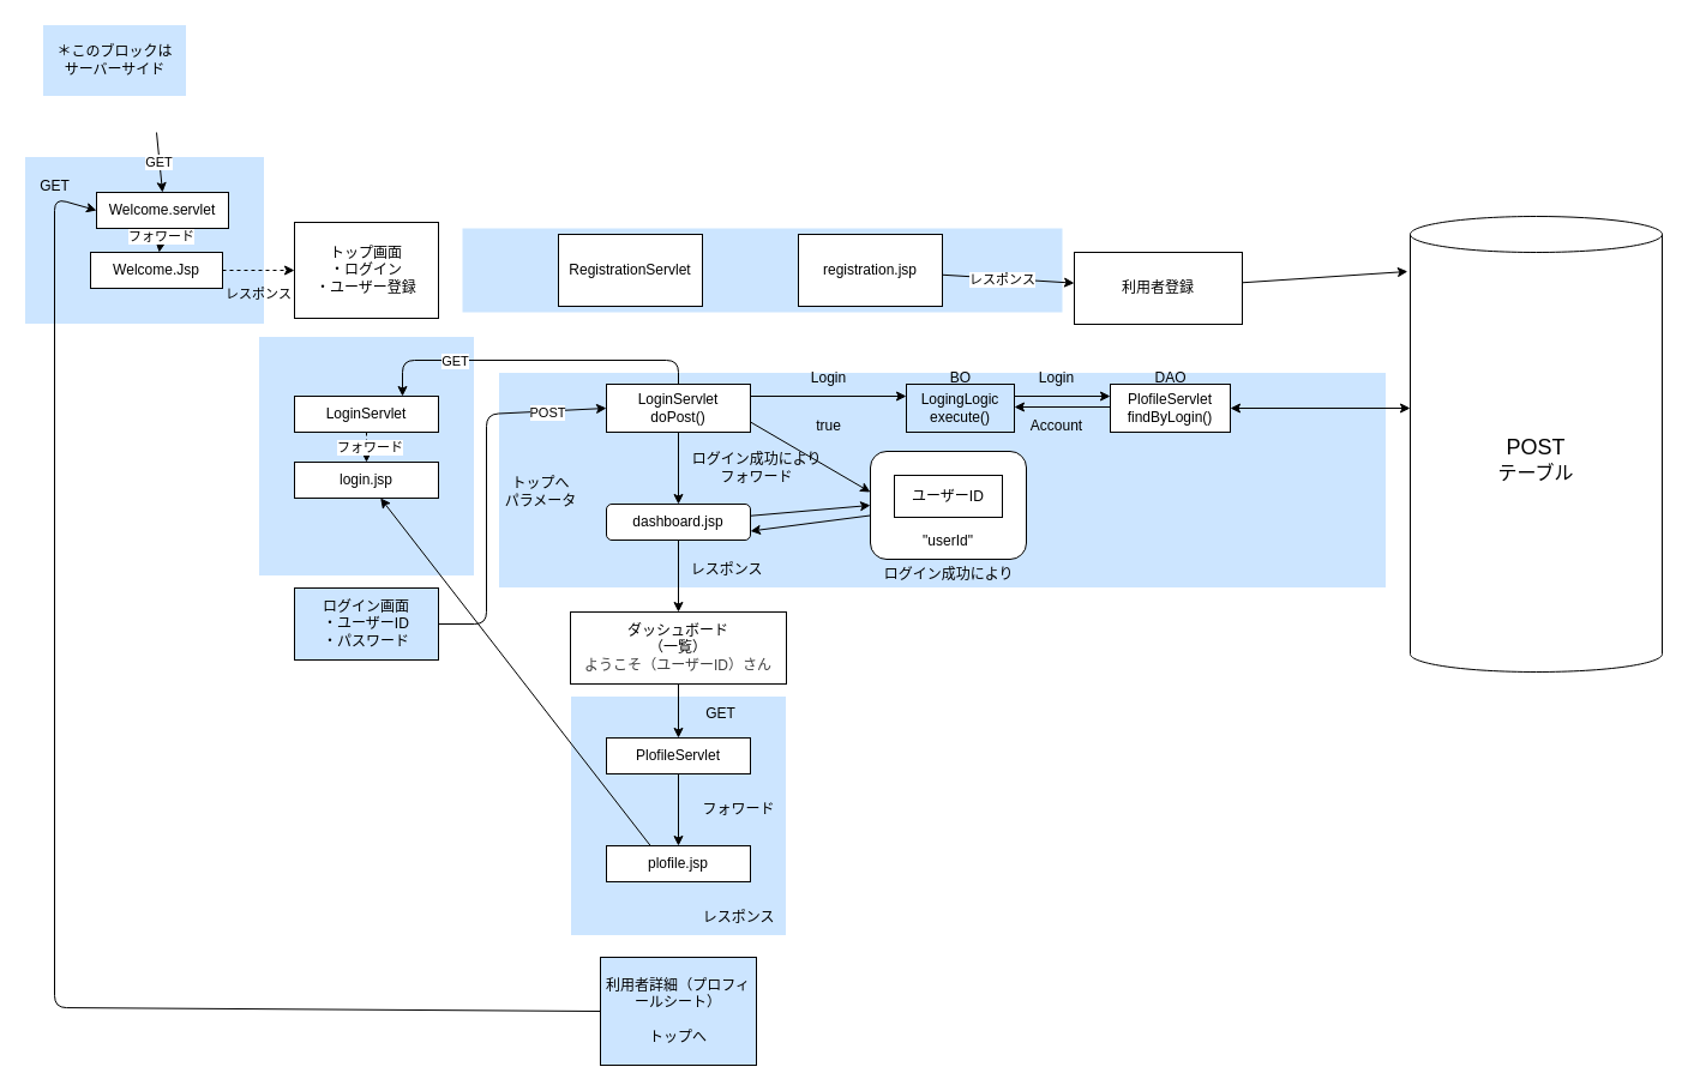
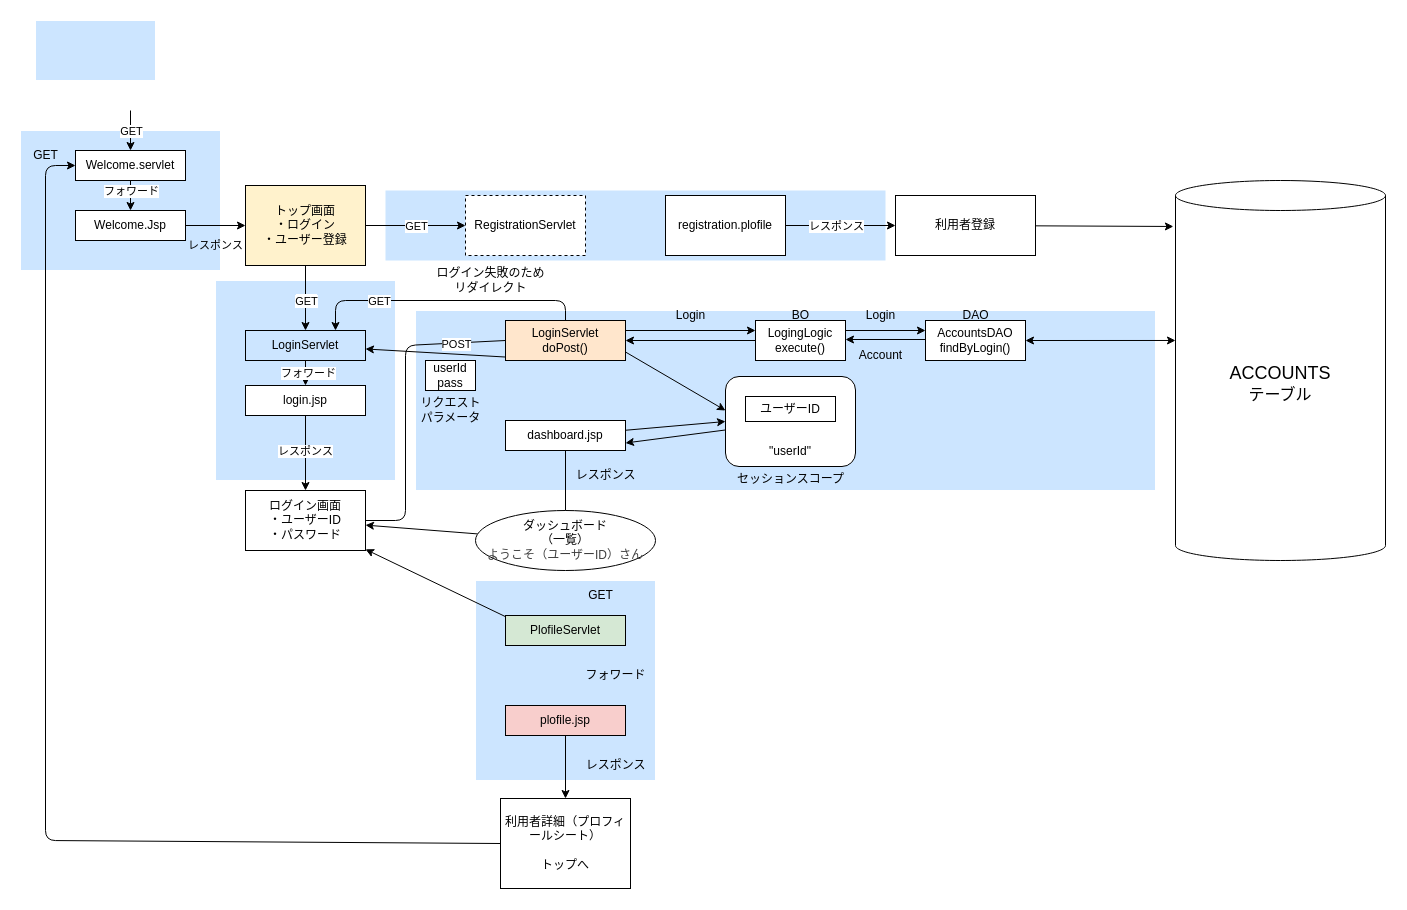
- <mxCell id="63" value="&lt;div&gt;&lt;span style=&quot;background-color: transparent;&quot;&gt;＊このブロックは&lt;/span&gt;&lt;/div&gt;&lt;div&gt;&lt;span style=&quot;background-color: transparent;&quot;&gt;サーバーサイド&lt;/span&gt;&lt;/div&gt;" style="text;html=1;align=center;verticalAlign=middle;resizable=0;points=[];autosize=1;strokeColor=none;fillColor=none;" vertex="1" parent="61"><mxGeometry y="10" width="120" height="40" as="geometry" /></mxCell>
- <mxCell id="14" value="Welcome.servlet" style="rounded=0;whiteSpace=wrap;html=1;" vertex="1" parent="1"><mxGeometry x="80" y="160" width="110" height="30" as="geometry" /></mxCell>
+ <mxCell id="14" value="Welcome.servlet" style="rounded=0;whiteSpace=wrap;html=1;" vertex="1" parent="1"><mxGeometry x="75" y="150" width="110" height="30" as="geometry" /></mxCell>
- <mxCell id="24" style="edgeStyle=none;html=1;exitX=1;exitY=0.5;exitDx=0;exitDy=0;entryX=0;entryY=0.5;entryDx=0;entryDy=0;dashed=1;" edge="1" parent="1" source="17" target="23"><mxGeometry relative="1" as="geometry" /></mxCell>
+ <mxCell id="24" style="edgeStyle=none;html=1;exitX=1;exitY=0.5;exitDx=0;exitDy=0;entryX=0;entryY=0.5;entryDx=0;entryDy=0;" edge="1" parent="1" source="17" target="23"><mxGeometry relative="1" as="geometry" /></mxCell>
- <mxCell id="23" value="トップ画面&lt;div&gt;&lt;span style=&quot;background-color: transparent;&quot;&gt;・ログイン&lt;/span&gt;&lt;/div&gt;&lt;div&gt;&lt;span style=&quot;background-color: transparent;&quot;&gt;・ユーザー登録&lt;/span&gt;&lt;/div&gt;" style="rounded=0;whiteSpace=wrap;html=1;align=center;" vertex="1" parent="1"><mxGeometry x="245" y="185" width="120" height="80" as="geometry" /></mxCell>
+ <mxCell id="23" value="トップ画面&lt;div&gt;&lt;span style=&quot;background-color: transparent;&quot;&gt;・ログイン&lt;/span&gt;&lt;/div&gt;&lt;div&gt;&lt;span style=&quot;background-color: transparent;&quot;&gt;・ユーザー登録&lt;/span&gt;&lt;/div&gt;" style="rounded=0;whiteSpace=wrap;html=1;align=center;fillColor=#fff2cc;" vertex="1" parent="1"><mxGeometry x="245" y="185" width="120" height="80" as="geometry" /></mxCell>
+ <mxCell id="21" value="" style="edgeStyle=none;html=1;" edge="1" parent="1" source="23" target="64"><mxGeometry relative="1" as="geometry" /></mxCell>
+ <mxCell id="22" value="GET" style="edgeLabel;html=1;align=center;verticalAlign=middle;resizable=0;points=[];" vertex="1" connectable="0" parent="21"><mxGeometry x="-0.04" y="3" relative="1" as="geometry"><mxPoint x="2" y="3" as="offset" /></mxGeometry></mxCell>
- <mxCell id="64" value="RegistrationServlet" style="rounded=0;whiteSpace=wrap;html=1;" vertex="1" parent="1"><mxGeometry x="465" y="195" width="120" height="60" as="geometry" /></mxCell>
+ <mxCell id="64" value="RegistrationServlet" style="rounded=0;whiteSpace=wrap;html=1;dashed=1;" vertex="1" parent="1"><mxGeometry x="465" y="195" width="120" height="60" as="geometry" /></mxCell>
- <mxCell id="67" value="registration.jsp" style="rounded=0;whiteSpace=wrap;html=1;" vertex="1" parent="1"><mxGeometry x="665" y="195" width="120" height="60" as="geometry" /></mxCell>
+ <mxCell id="67" value="registration.plofile" style="rounded=0;whiteSpace=wrap;html=1;" vertex="1" parent="1"><mxGeometry x="665" y="195" width="120" height="60" as="geometry" /></mxCell>
- <mxCell id="9" value="利用者登録" style="rounded=0;whiteSpace=wrap;html=1;" parent="1" vertex="1"><mxGeometry x="895" y="210" width="140" height="60" as="geometry" /></mxCell>
+ <mxCell id="9" value="利用者登録" style="rounded=0;whiteSpace=wrap;html=1;" parent="1" vertex="1"><mxGeometry x="895" y="195" width="140" height="60" as="geometry" /></mxCell>
+ <mxCell id="41" value="ログイン失敗のため&lt;div&gt;リダイレクト&lt;/div&gt;" style="text;html=1;align=center;verticalAlign=middle;resizable=0;points=[];autosize=1;strokeColor=none;fillColor=none;" vertex="1" parent="1"><mxGeometry x="425" y="260" width="130" height="40" as="geometry" /></mxCell>
+ <mxCell id="18" style="edgeStyle=none;html=1;entryX=0.5;entryY=0;entryDx=0;entryDy=0;" edge="1" parent="1" source="23" target="27"><mxGeometry relative="1" as="geometry" /></mxCell>
+ <mxCell id="19" value="Text" style="edgeLabel;html=1;align=center;verticalAlign=middle;resizable=0;points=[];" vertex="1" connectable="0" parent="18"><mxGeometry x="0.046" relative="1" as="geometry"><mxPoint as="offset" /></mxGeometry></mxCell>
+ <mxCell id="20" value="GET" style="edgeLabel;html=1;align=center;verticalAlign=middle;resizable=0;points=[];" vertex="1" connectable="0" parent="18"><mxGeometry x="0.077" y="2" relative="1" as="geometry"><mxPoint x="-2" as="offset" /></mxGeometry></mxCell>
- <mxCell id="31" style="edgeStyle=none;html=1;exitX=1;exitY=0.5;exitDx=0;exitDy=0;entryX=0;entryY=0.5;entryDx=0;entryDy=0;" edge="1" parent="1" source="33" target="38"><mxGeometry relative="1" as="geometry"><Array as="points"><mxPoint x="405" y="520" /><mxPoint x="405" y="345" /></Array></mxGeometry></mxCell>
+ <mxCell id="31" style="edgeStyle=none;html=1;exitX=1;exitY=0.5;exitDx=0;exitDy=0;entryX=0;entryY=0.5;entryDx=0;entryDy=0;endArrow=none;" edge="1" parent="1" source="33" target="38"><mxGeometry relative="1" as="geometry"><Array as="points"><mxPoint x="405" y="520" /><mxPoint x="405" y="345" /></Array></mxGeometry></mxCell>
- <mxCell id="38" value="LoginServlet&lt;div&gt;doPost()&lt;/div&gt;" style="rounded=0;whiteSpace=wrap;html=1;" vertex="1" parent="1"><mxGeometry x="505" y="320" width="120" height="40" as="geometry" /></mxCell>
+ <mxCell id="38" value="LoginServlet&lt;div&gt;doPost()&lt;/div&gt;" style="rounded=0;whiteSpace=wrap;html=1;fillColor=#ffe6cc;" vertex="1" parent="1"><mxGeometry x="505" y="320" width="120" height="40" as="geometry" /></mxCell>
+ <mxCell id="71" style="edgeStyle=none;html=1;exitX=0;exitY=0.5;exitDx=0;exitDy=0;entryX=1;entryY=0.5;entryDx=0;entryDy=0;" edge="1" parent="1" source="72" target="38"><mxGeometry relative="1" as="geometry" /></mxCell>
- <mxCell id="72" value="LogingLogic&lt;div&gt;execute()&lt;/div&gt;" style="rounded=0;whiteSpace=wrap;html=1;fillColor=#cce5ff;" vertex="1" parent="1"><mxGeometry x="755" y="320" width="90" height="40" as="geometry" /></mxCell>
+ <mxCell id="72" value="LogingLogic&lt;div&gt;execute()&lt;/div&gt;" style="rounded=0;whiteSpace=wrap;html=1;" vertex="1" parent="1"><mxGeometry x="755" y="320" width="90" height="40" as="geometry" /></mxCell>
- <mxCell id="76" value="PlofileServlet&lt;div&gt;findByLogin()&lt;/div&gt;" style="rounded=0;whiteSpace=wrap;html=1;" vertex="1" parent="1"><mxGeometry x="925" y="320" width="100" height="40" as="geometry" /></mxCell>
+ <mxCell id="76" value="AccountsDAO&lt;div&gt;findByLogin()&lt;/div&gt;" style="rounded=0;whiteSpace=wrap;html=1;" vertex="1" parent="1"><mxGeometry x="925" y="320" width="100" height="40" as="geometry" /></mxCell>
- <mxCell id="27" value="LoginServlet" style="rounded=0;whiteSpace=wrap;html=1;" vertex="1" parent="1"><mxGeometry x="245" y="330" width="120" height="30" as="geometry" /></mxCell>
+ <mxCell id="27" value="LoginServlet" style="rounded=0;whiteSpace=wrap;html=1;fillColor=#cce5ff;" vertex="1" parent="1"><mxGeometry x="245" y="330" width="120" height="30" as="geometry" /></mxCell>
- <mxCell id="82" value="true" style="text;html=1;align=center;verticalAlign=middle;resizable=0;points=[];autosize=1;strokeColor=none;fillColor=none;" vertex="1" parent="1"><mxGeometry x="670" y="340" width="40" height="30" as="geometry" /></mxCell>
- <mxCell id="25" style="edgeStyle=none;html=1;exitX=0.5;exitY=1;exitDx=0;exitDy=0;entryX=0.5;entryY=0;entryDx=0;entryDy=0;dashed=1;" edge="1" parent="1" source="27" target="30"><mxGeometry relative="1" as="geometry" /></mxCell>
+ <mxCell id="25" style="edgeStyle=none;html=1;exitX=0.5;exitY=1;exitDx=0;exitDy=0;entryX=0.5;entryY=0;entryDx=0;entryDy=0;" edge="1" parent="1" source="27" target="30"><mxGeometry relative="1" as="geometry" /></mxCell>
+ <mxCell id="39" value="userId&lt;div&gt;pass&lt;/div&gt;" style="rounded=0;whiteSpace=wrap;html=1;" vertex="1" parent="1"><mxGeometry x="425" y="360" width="50" height="30" as="geometry" /></mxCell>
- <mxCell id="68" value="&lt;font style=&quot;font-size: 18px;&quot;&gt;POST&lt;/font&gt;&lt;div&gt;&lt;font size=&quot;3&quot;&gt;テーブル&lt;/font&gt;&lt;/div&gt;" style="shape=cylinder3;whiteSpace=wrap;html=1;boundedLbl=1;backgroundOutline=1;size=15;" vertex="1" parent="1"><mxGeometry x="1175" y="180" width="210" height="380" as="geometry" /></mxCell>
+ <mxCell id="68" value="&lt;font style=&quot;font-size: 18px;&quot;&gt;ACCOUNTS&lt;/font&gt;&lt;div&gt;&lt;font size=&quot;3&quot;&gt;テーブル&lt;/font&gt;&lt;/div&gt;" style="shape=cylinder3;whiteSpace=wrap;html=1;boundedLbl=1;backgroundOutline=1;size=15;" vertex="1" parent="1"><mxGeometry x="1175" y="180" width="210" height="380" as="geometry" /></mxCell>
- <mxCell id="36" style="edgeStyle=none;html=1;exitX=0.5;exitY=1;exitDx=0;exitDy=0;" edge="1" parent="1" source="38" target="44"><mxGeometry relative="1" as="geometry" /></mxCell>
+ <mxCell id="36" style="edgeStyle=none;html=1;exitX=0.5;exitY=1;exitDx=0;exitDy=0;" edge="1" parent="1" source="38" target="27"><mxGeometry relative="1" as="geometry" /></mxCell>
- <mxCell id="45" value="ログイン成功により&lt;div&gt;フォワード&lt;/div&gt;" style="text;html=1;align=center;verticalAlign=middle;resizable=0;points=[];autosize=1;strokeColor=none;fillColor=none;" vertex="1" parent="1"><mxGeometry x="565" y="370" width="130" height="40" as="geometry" /></mxCell>
- <mxCell id="40" value="トップへ&lt;div&gt;パラメータ&lt;/div&gt;" style="text;html=1;align=center;verticalAlign=middle;resizable=0;points=[];autosize=1;strokeColor=none;fillColor=none;" vertex="1" parent="1"><mxGeometry x="410" y="390" width="80" height="40" as="geometry" /></mxCell>
+ <mxCell id="40" value="リクエスト&lt;div&gt;パラメータ&lt;/div&gt;" style="text;html=1;align=center;verticalAlign=middle;resizable=0;points=[];autosize=1;strokeColor=none;fillColor=none;" vertex="1" parent="1"><mxGeometry x="410" y="390" width="80" height="40" as="geometry" /></mxCell>
- <mxCell id="49" value="ユーザーID" style="rounded=0;whiteSpace=wrap;html=1;movable=1;resizable=1;rotatable=1;deletable=1;editable=1;locked=0;connectable=1;" vertex="1" parent="47"><mxGeometry x="20" y="20" width="90" height="35" as="geometry" /></mxCell>
+ <mxCell id="49" value="ユーザーID" style="rounded=0;whiteSpace=wrap;html=1;movable=1;resizable=1;rotatable=1;deletable=1;editable=1;locked=0;connectable=1;" vertex="1" parent="47"><mxGeometry x="20" y="20" width="90" height="25" as="geometry" /></mxCell>
- <mxCell id="44" value="dashboard.jsp" style="whiteSpace=wrap;html=1;rounded=1;" vertex="1" parent="1"><mxGeometry x="505" y="420" width="120" height="30" as="geometry" /></mxCell>
+ <mxCell id="44" value="dashboard.jsp" style="rounded=0;whiteSpace=wrap;html=1;" vertex="1" parent="1"><mxGeometry x="505" y="420" width="120" height="30" as="geometry" /></mxCell>
+ <mxCell id="28" value="" style="edgeStyle=none;html=1;" edge="1" parent="1" source="30" target="33"><mxGeometry relative="1" as="geometry" /></mxCell>
+ <mxCell id="29" value="レスポンス" style="edgeLabel;html=1;align=center;verticalAlign=middle;resizable=0;points=[];" vertex="1" connectable="0" parent="28"><mxGeometry x="-0.067" y="-1" relative="1" as="geometry"><mxPoint as="offset" /></mxGeometry></mxCell>
- <mxCell id="51" value="ログイン成功により" style="text;html=1;align=center;verticalAlign=middle;resizable=0;points=[];autosize=1;strokeColor=none;fillColor=none;" vertex="1" parent="47"><mxGeometry y="88" width="130" height="30" as="geometry" /></mxCell>
+ <mxCell id="51" value="セッションスコープ" style="text;html=1;align=center;verticalAlign=middle;resizable=0;points=[];autosize=1;strokeColor=none;fillColor=none;" vertex="1" parent="47"><mxGeometry y="88" width="130" height="30" as="geometry" /></mxCell>
- <mxCell id="42" style="edgeStyle=none;html=1;exitX=0.5;exitY=1;exitDx=0;exitDy=0;entryX=0.5;entryY=0;entryDx=0;entryDy=0;" edge="1" parent="1" source="44" target="8"><mxGeometry relative="1" as="geometry" /></mxCell>
+ <mxCell id="42" style="edgeStyle=none;html=1;exitX=0.5;exitY=1;exitDx=0;exitDy=0;entryX=0.5;entryY=0;entryDx=0;entryDy=0;endArrow=none;" edge="1" parent="1" source="44" target="8"><mxGeometry relative="1" as="geometry" /></mxCell>
- <mxCell id="33" value="ログイン画面&lt;div&gt;・ユーザーID&lt;/div&gt;&lt;div&gt;・パスワード&lt;/div&gt;" style="rounded=0;whiteSpace=wrap;html=1;fillColor=#cce5ff;" vertex="1" parent="1"><mxGeometry x="245" y="490" width="120" height="60" as="geometry" /></mxCell>
+ <mxCell id="33" value="ログイン画面&lt;div&gt;・ユーザーID&lt;/div&gt;&lt;div&gt;・パスワード&lt;/div&gt;" style="rounded=0;whiteSpace=wrap;html=1;" vertex="1" parent="1"><mxGeometry x="245" y="490" width="120" height="60" as="geometry" /></mxCell>
- <mxCell id="8" value="&lt;div&gt;&lt;span style=&quot;background-color: transparent;&quot;&gt;ダッシュボード&lt;/span&gt;&lt;/div&gt;&lt;div&gt;（一覧）&lt;/div&gt;&lt;div&gt;&lt;span style=&quot;color: rgb(63, 63, 63);&quot;&gt;ようこそ&lt;/span&gt;&lt;span style=&quot;color: rgb(63, 63, 63); background-color: transparent;&quot;&gt;（ユーザーID）さん&lt;/span&gt;&lt;/div&gt;" style="rounded=0;whiteSpace=wrap;html=1;" parent="1" vertex="1"><mxGeometry x="475" y="510" width="180" height="60" as="geometry" /></mxCell>
+ <mxCell id="8" value="&lt;div&gt;&lt;span style=&quot;background-color: transparent;&quot;&gt;ダッシュボード&lt;/span&gt;&lt;/div&gt;&lt;div&gt;（一覧）&lt;/div&gt;&lt;div&gt;&lt;span style=&quot;color: rgb(63, 63, 63);&quot;&gt;ようこそ&lt;/span&gt;&lt;span style=&quot;color: rgb(63, 63, 63); background-color: transparent;&quot;&gt;（ユーザーID）さん&lt;/span&gt;&lt;/div&gt;" style="ellipse;whiteSpace=wrap;html=1;" parent="1" vertex="1"><mxGeometry x="475" y="510" width="180" height="60" as="geometry" /></mxCell>
- <mxCell id="52" style="edgeStyle=none;html=1;exitX=0.5;exitY=1;exitDx=0;exitDy=0;" edge="1" parent="1" source="53" target="30"><mxGeometry relative="1" as="geometry" /></mxCell>
+ <mxCell id="52" style="edgeStyle=none;html=1;exitX=0.5;exitY=1;exitDx=0;exitDy=0;entryX=0.5;entryY=0;entryDx=0;entryDy=0;" edge="1" parent="1" source="53" target="11"><mxGeometry relative="1" as="geometry" /></mxCell>
- <mxCell id="7" style="edgeStyle=none;html=1;entryX=0.5;entryY=0;entryDx=0;entryDy=0;" edge="1" parent="1" source="8" target="55"><mxGeometry relative="1" as="geometry" /></mxCell>
+ <mxCell id="7" style="edgeStyle=none;html=1;" edge="1" parent="1" source="8" target="33"><mxGeometry relative="1" as="geometry" /></mxCell>
- <mxCell id="55" value="PlofileServlet" style="rounded=0;whiteSpace=wrap;html=1;" vertex="1" parent="1"><mxGeometry x="505" y="615" width="120" height="30" as="geometry" /></mxCell>
+ <mxCell id="55" value="PlofileServlet" style="rounded=0;whiteSpace=wrap;html=1;fillColor=#d5e8d4;" vertex="1" parent="1"><mxGeometry x="505" y="615" width="120" height="30" as="geometry" /></mxCell>
- <mxCell id="54" style="edgeStyle=none;html=1;exitX=0.5;exitY=1;exitDx=0;exitDy=0;entryX=0.5;entryY=0;entryDx=0;entryDy=0;" edge="1" parent="1" source="55" target="53"><mxGeometry relative="1" as="geometry" /></mxCell>
+ <mxCell id="54" style="edgeStyle=none;html=1;exitX=0.5;exitY=1;exitDx=0;exitDy=0;" edge="1" parent="1" source="55" target="33"><mxGeometry relative="1" as="geometry" /></mxCell>
- <mxCell id="53" value="plofile.jsp" style="rounded=0;whiteSpace=wrap;html=1;" vertex="1" parent="1"><mxGeometry x="505" y="705" width="120" height="30" as="geometry" /></mxCell>
+ <mxCell id="53" value="plofile.jsp" style="rounded=0;whiteSpace=wrap;html=1;fillColor=#f8cecc;" vertex="1" parent="1"><mxGeometry x="505" y="705" width="120" height="30" as="geometry" /></mxCell>
- <mxCell id="11" value="利用者詳細&lt;span style=&quot;background-color: transparent;&quot;&gt;（プロフィールシート）&lt;/span&gt;&lt;div&gt;&lt;span style=&quot;background-color: transparent;&quot;&gt;&lt;br&gt;&lt;/span&gt;&lt;/div&gt;&lt;div&gt;&lt;span style=&quot;background-color: transparent;&quot;&gt;トップへ&lt;/span&gt;&lt;/div&gt;" style="rounded=0;whiteSpace=wrap;html=1;fillColor=#cce5ff;" parent="1" vertex="1"><mxGeometry x="500" y="798" width="130" height="90" as="geometry" /></mxCell>
+ <mxCell id="11" value="利用者詳細&lt;span style=&quot;background-color: transparent;&quot;&gt;（プロフィールシート）&lt;/span&gt;&lt;div&gt;&lt;span style=&quot;background-color: transparent;&quot;&gt;&lt;br&gt;&lt;/span&gt;&lt;/div&gt;&lt;div&gt;&lt;span style=&quot;background-color: transparent;&quot;&gt;トップへ&lt;/span&gt;&lt;/div&gt;" style="rounded=0;whiteSpace=wrap;html=1;" parent="1" vertex="1"><mxGeometry x="500" y="798" width="130" height="90" as="geometry" /></mxCell>
